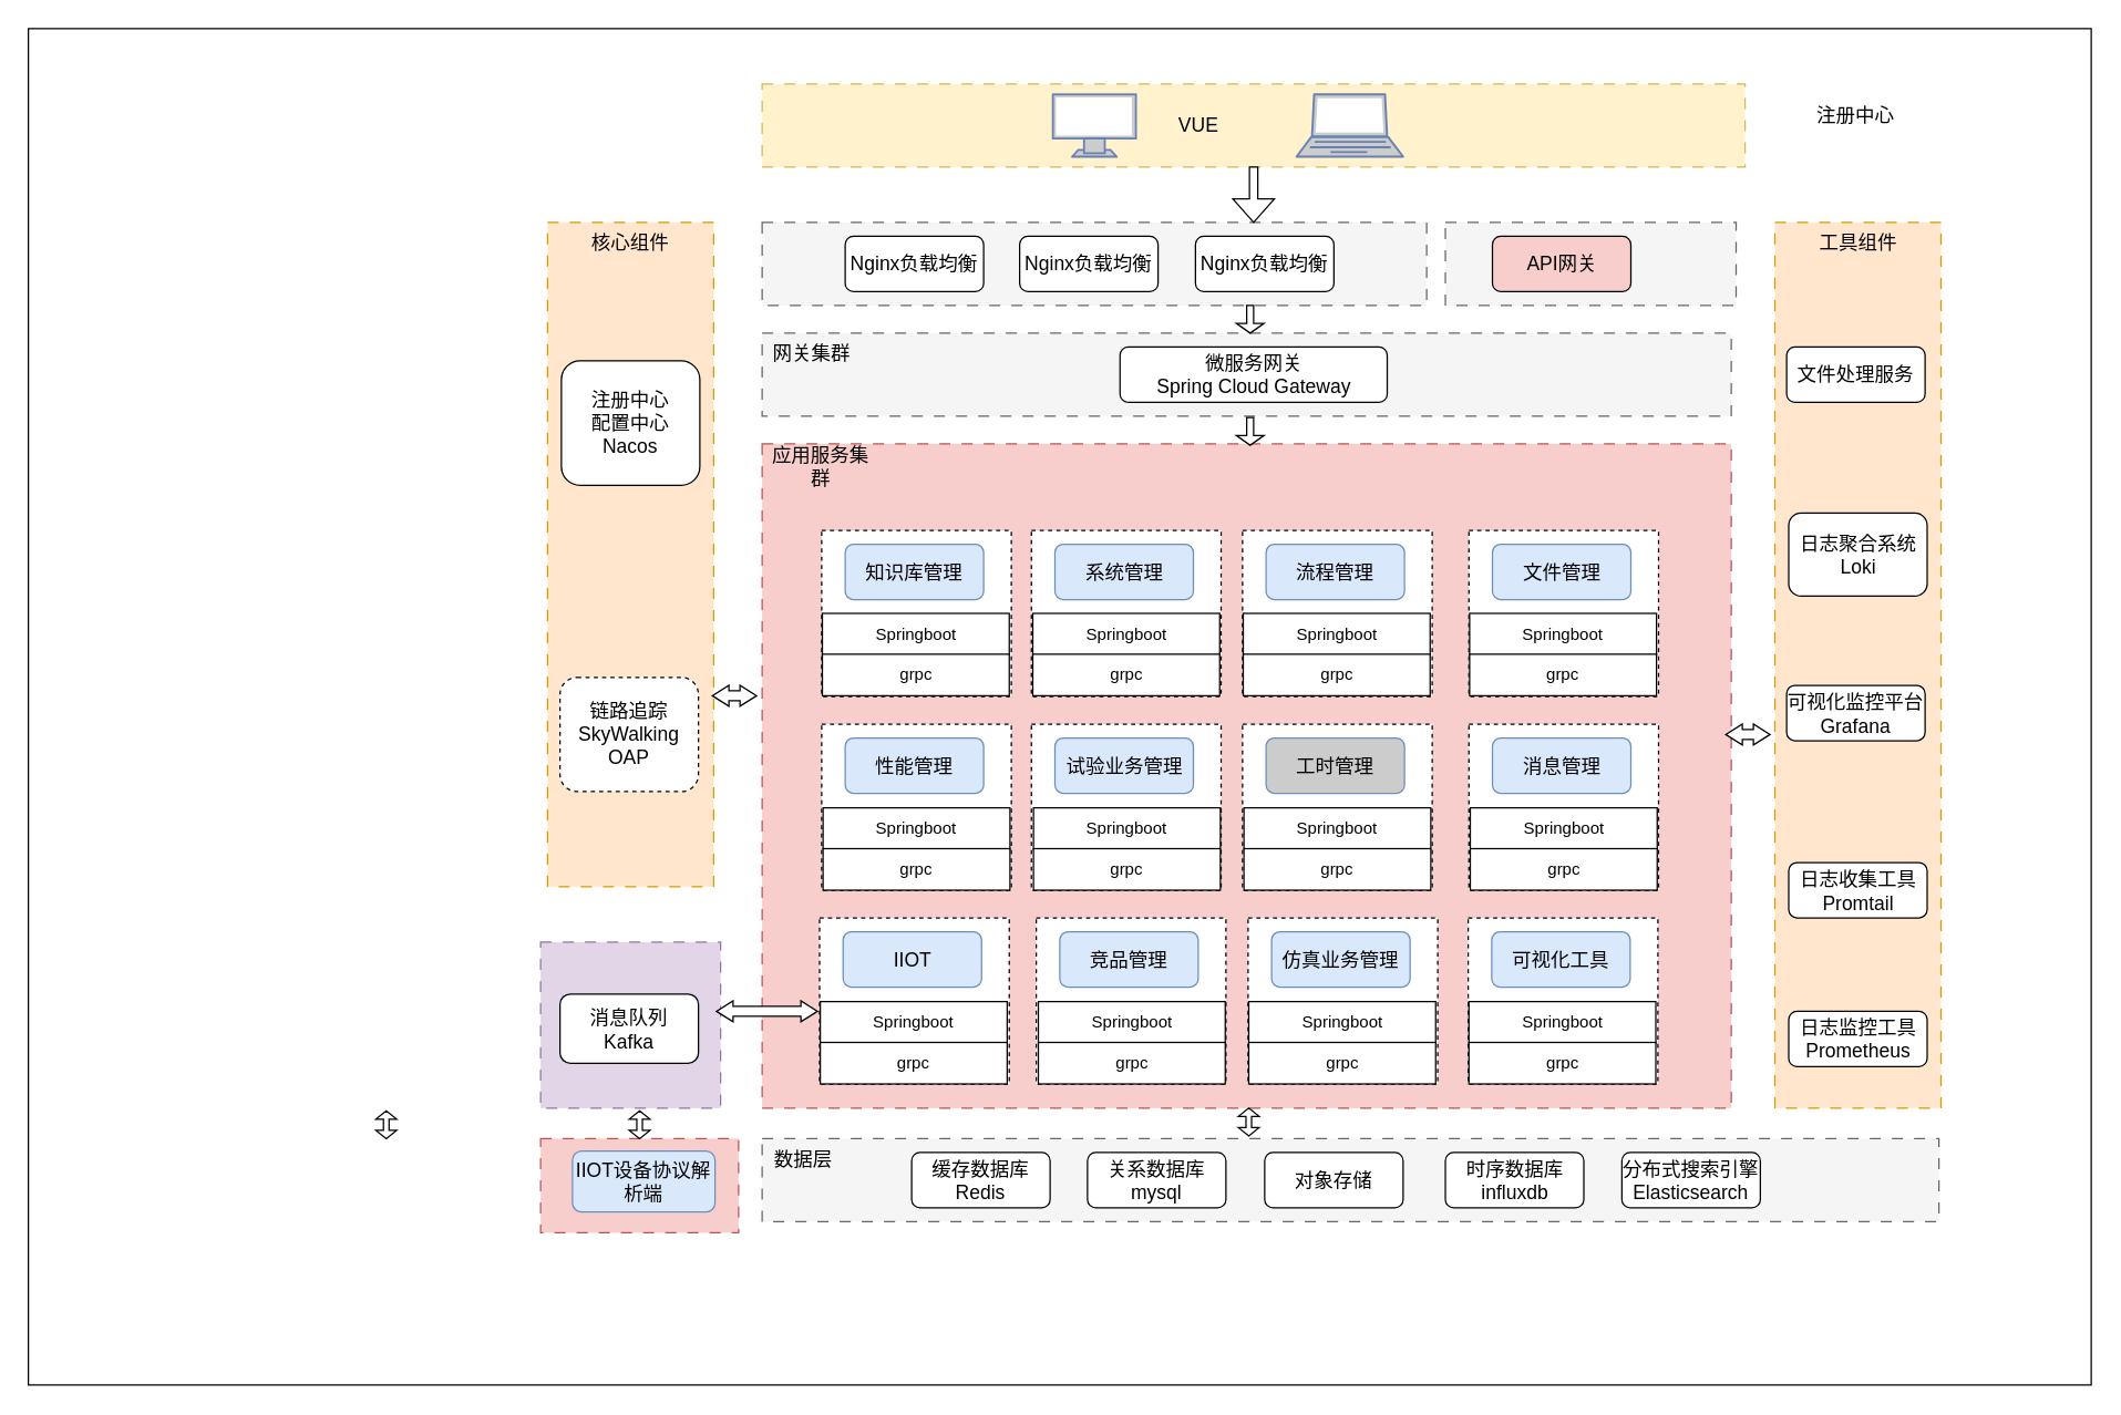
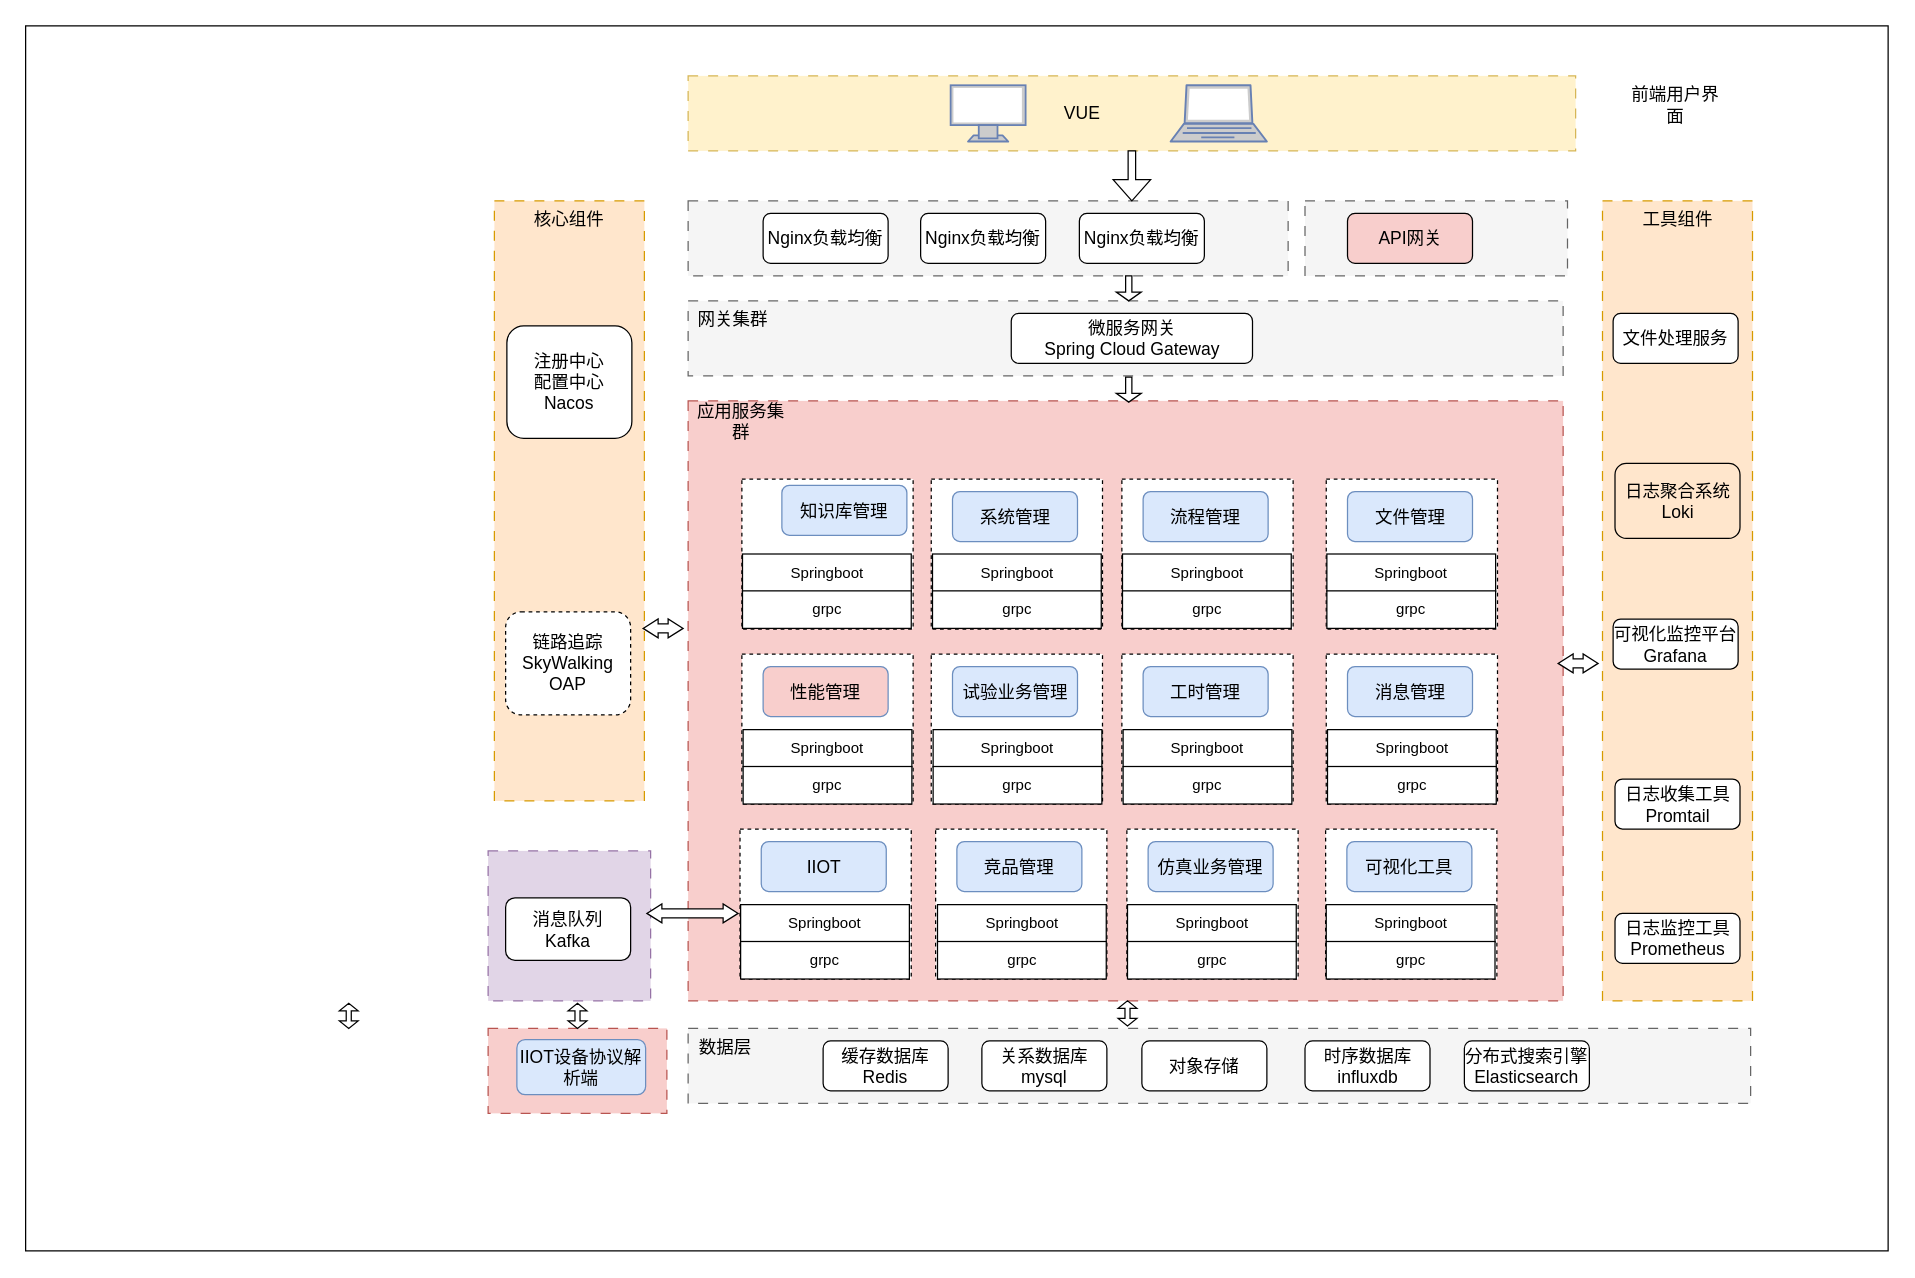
- <mxCell id="23" value="注册中心" style="text;strokeColor=none;align=center;fillColor=none;html=1;verticalAlign=middle;whiteSpace=wrap;rounded=0;fontSize=14;" vertex="1" parent="1"><mxGeometry x="1300" y="67.5" width="80" height="30" as="geometry" /></mxCell>
+ <mxCell id="23" value="前端用户界面" style="text;strokeColor=none;align=center;fillColor=none;html=1;verticalAlign=middle;whiteSpace=wrap;rounded=0;fontSize=14;" vertex="1" parent="1"><mxGeometry x="1300" y="67.5" width="80" height="30" as="geometry" /></mxCell>
- <mxCell id="51" value="日志聚合系统&lt;div&gt;Loki&lt;/div&gt;" style="rounded=1;whiteSpace=wrap;html=1;fontSize=14;" vertex="1" parent="1"><mxGeometry x="1291.5" y="370" width="100" height="60" as="geometry" /></mxCell>
+ <mxCell id="51" value="日志聚合系统&lt;div&gt;Loki&lt;/div&gt;" style="rounded=1;whiteSpace=wrap;html=1;fontSize=14;fillColor=#ffe6cc;" vertex="1" parent="1"><mxGeometry x="1291.5" y="370" width="100" height="60" as="geometry" /></mxCell>
- <mxCell id="55" value="知识库管理" style="rounded=1;whiteSpace=wrap;html=1;fillColor=#dae8fc;strokeColor=#6c8ebf;fontSize=14;" vertex="1" parent="1"><mxGeometry x="610" y="392.5" width="100" height="40" as="geometry" /></mxCell>
+ <mxCell id="55" value="知识库管理" style="rounded=1;whiteSpace=wrap;html=1;fillColor=#dae8fc;strokeColor=#6c8ebf;fontSize=14;" vertex="1" parent="1"><mxGeometry x="625" y="387.5" width="100" height="40" as="geometry" /></mxCell>
- <mxCell id="28" value="性能管理" style="rounded=1;whiteSpace=wrap;html=1;fillColor=#dae8fc;strokeColor=#6c8ebf;fontSize=14;" vertex="1" parent="1"><mxGeometry x="610" y="532.5" width="100" height="40" as="geometry" /></mxCell>
+ <mxCell id="28" value="性能管理" style="rounded=1;whiteSpace=wrap;html=1;fillColor=#f8cecc;strokeColor=#6c8ebf;fontSize=14;" vertex="1" parent="1"><mxGeometry x="610" y="532.5" width="100" height="40" as="geometry" /></mxCell>
- <mxCell id="53" value="工时管理" style="rounded=1;whiteSpace=wrap;html=1;fillColor=#cccccc;strokeColor=#6c8ebf;fontSize=14;" vertex="1" parent="1"><mxGeometry x="914" y="532.5" width="100" height="40" as="geometry" /></mxCell>
+ <mxCell id="53" value="工时管理" style="rounded=1;whiteSpace=wrap;html=1;fillColor=#dae8fc;strokeColor=#6c8ebf;fontSize=14;" vertex="1" parent="1"><mxGeometry x="914" y="532.5" width="100" height="40" as="geometry" /></mxCell>
